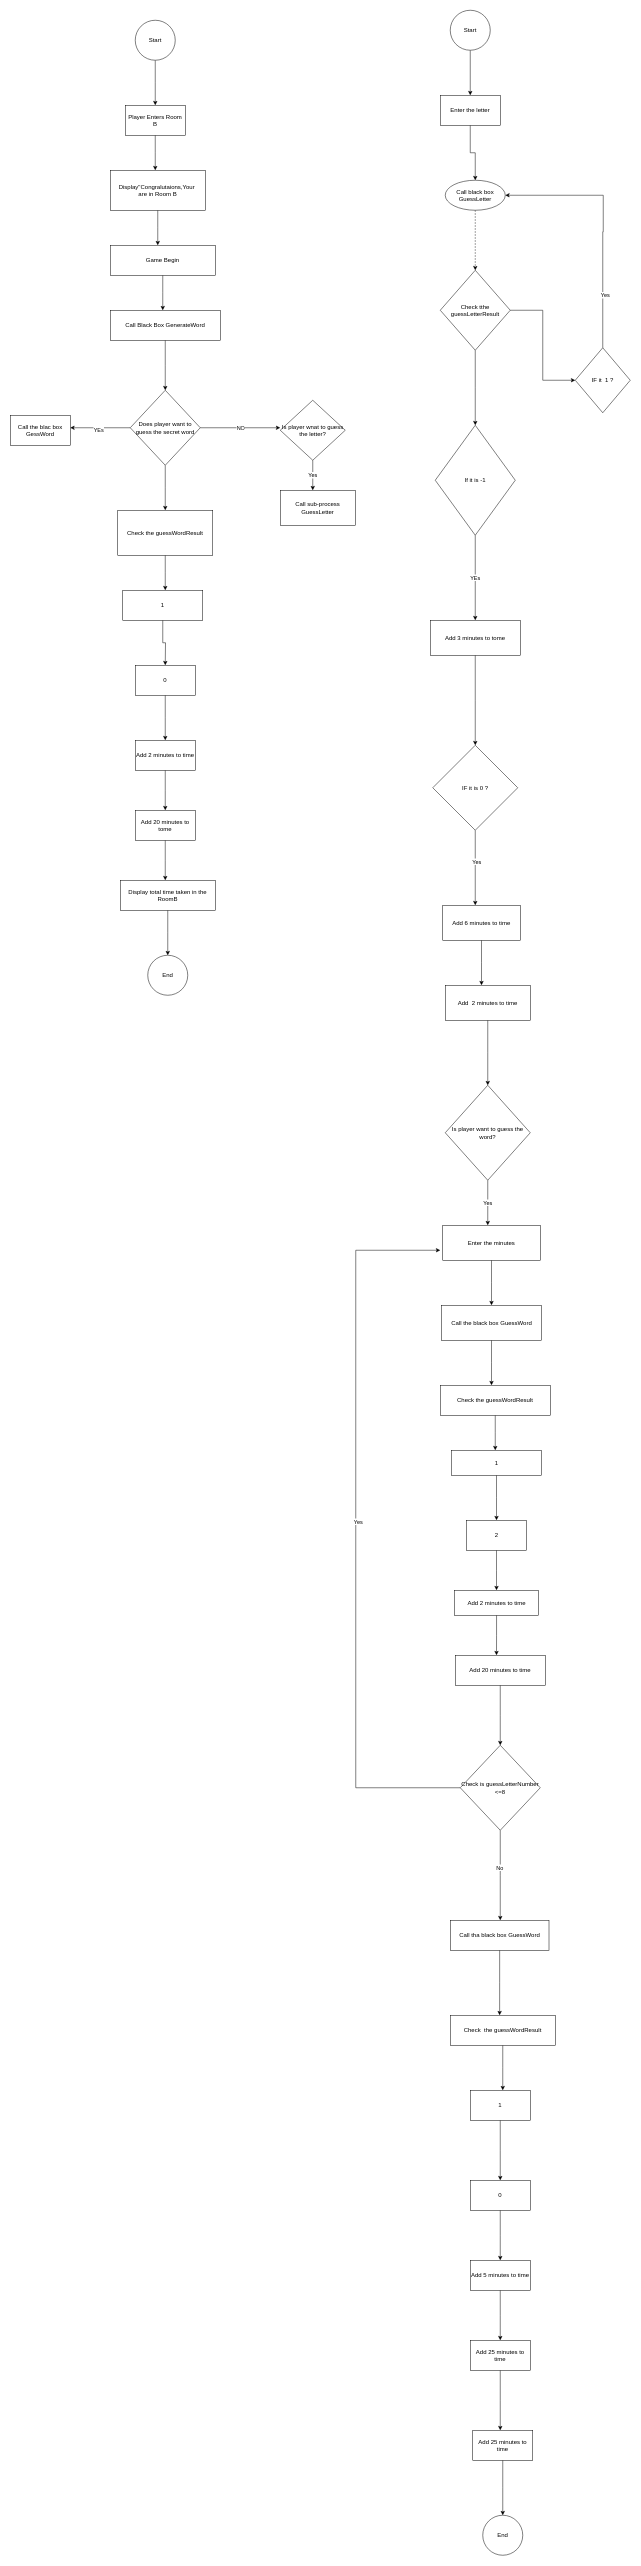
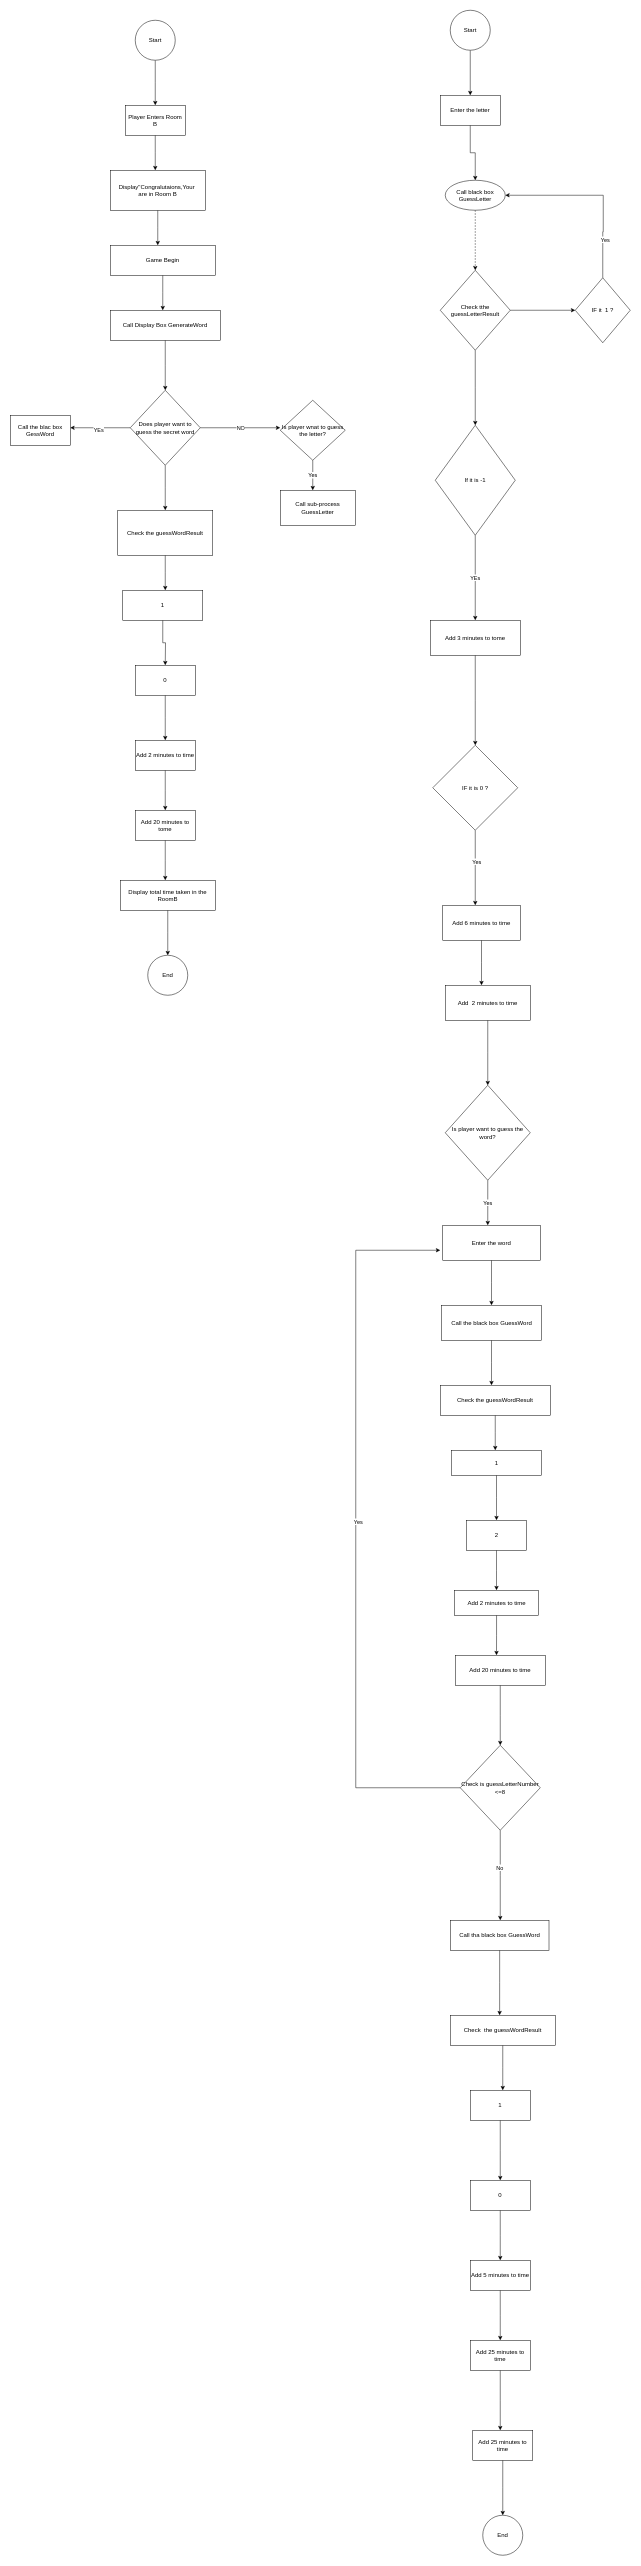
- <mxCell id="11" value="Call Black Box GenerateWord" style="whiteSpace=wrap;html=1;" vertex="1" parent="1"><mxGeometry x="220" y="620" width="220" height="60" as="geometry" /></mxCell>
+ <mxCell id="11" value="Call Display Box GenerateWord" style="whiteSpace=wrap;html=1;" vertex="1" parent="1"><mxGeometry x="220" y="620" width="220" height="60" as="geometry" /></mxCell>
- <mxCell id="46" value="IF it&amp;nbsp; 1 ?" style="rhombus;whiteSpace=wrap;html=1;" vertex="1" parent="1"><mxGeometry x="1150" y="695" width="110" height="130" as="geometry" /></mxCell>
+ <mxCell id="46" value="IF it&amp;nbsp; 1 ?" style="rhombus;whiteSpace=wrap;html=1;" vertex="1" parent="1"><mxGeometry x="1150" y="555" width="110" height="130" as="geometry" /></mxCell>
- <mxCell id="62" value="Enter the minutes" style="whiteSpace=wrap;html=1;" vertex="1" parent="1"><mxGeometry x="885" y="2450" width="195" height="70" as="geometry" /></mxCell>
+ <mxCell id="62" value="Enter the word" style="whiteSpace=wrap;html=1;" vertex="1" parent="1"><mxGeometry x="885" y="2450" width="195" height="70" as="geometry" /></mxCell>
